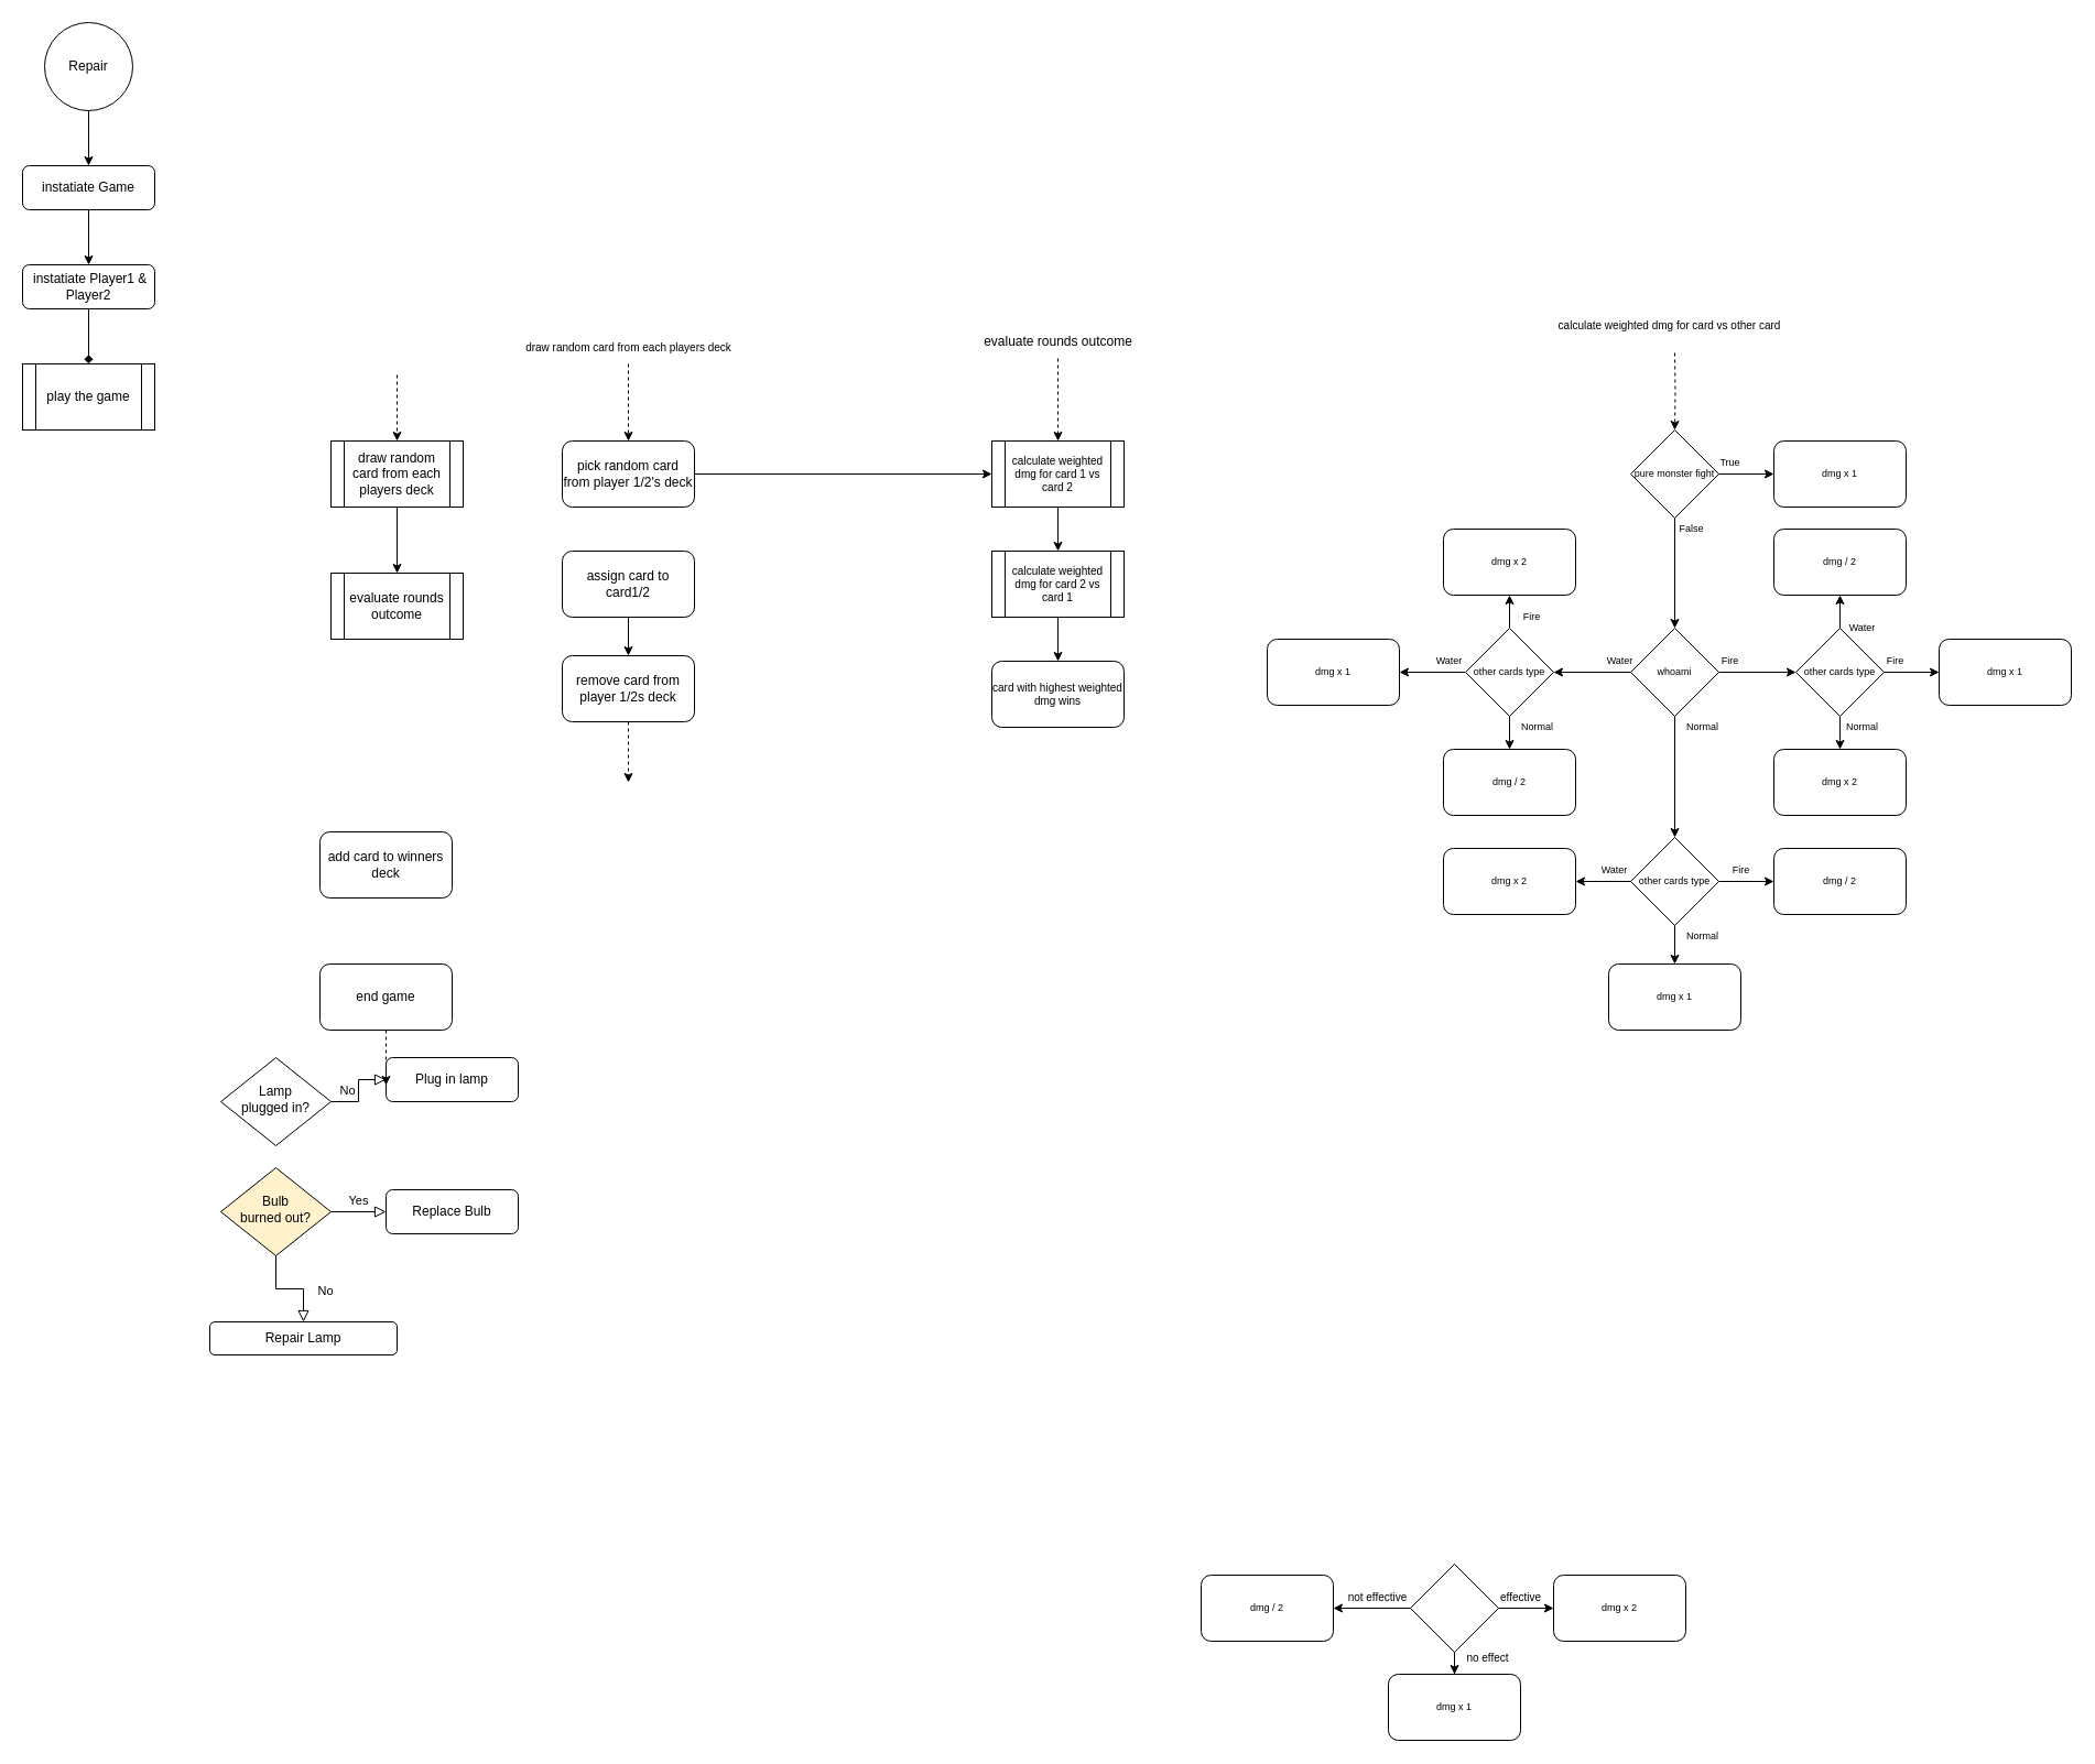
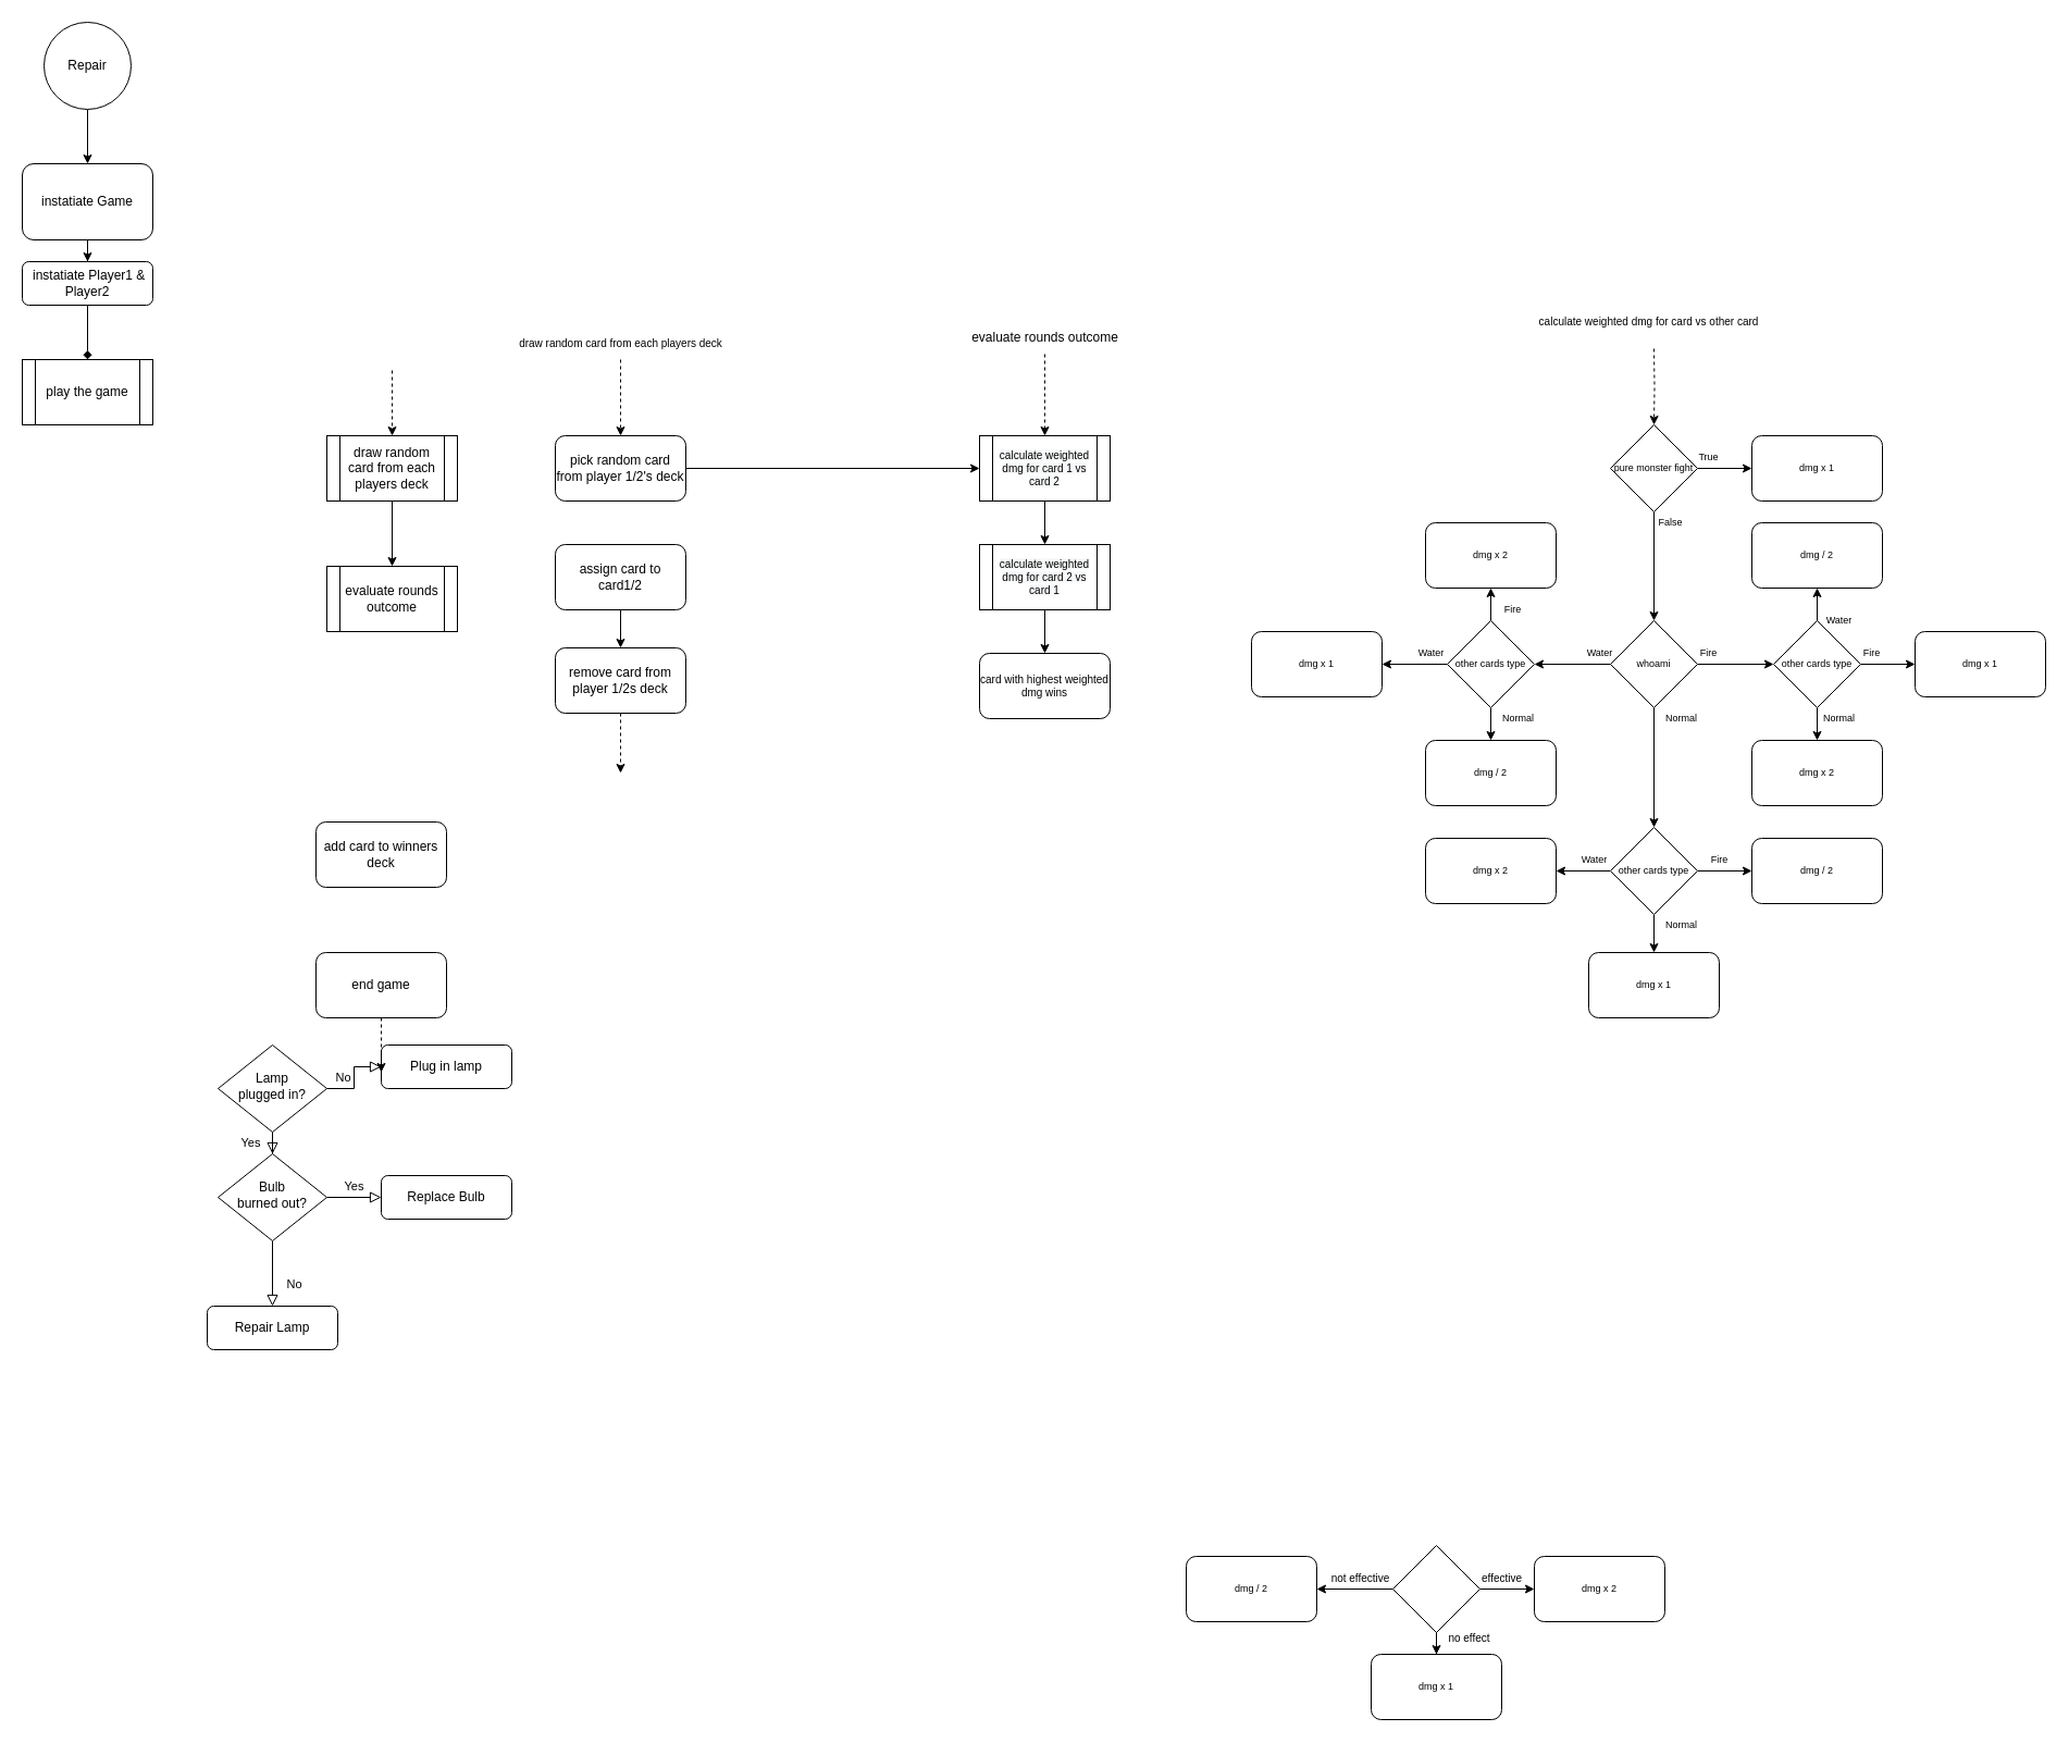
- <mxCell id="3" value="&amp;nbsp;instatiate Game&amp;nbsp;" style="rounded=1;whiteSpace=wrap;html=1;fontSize=12;glass=0;strokeWidth=1;shadow=0;" parent="1" vertex="1"><mxGeometry x="20" y="150" width="120" height="40" as="geometry" /></mxCell>
+ <mxCell id="3" value="&amp;nbsp;instatiate Game&amp;nbsp;" style="rounded=1;whiteSpace=wrap;html=1;fontSize=12;glass=0;strokeWidth=1;shadow=0;" parent="1" vertex="1"><mxGeometry x="20" y="150" width="120" height="70" as="geometry" /></mxCell>
+ <mxCell id="4" value="Yes" style="rounded=0;html=1;jettySize=auto;orthogonalLoop=1;fontSize=11;endArrow=block;endFill=0;endSize=8;strokeWidth=1;shadow=0;labelBackgroundColor=none;edgeStyle=orthogonalEdgeStyle;" parent="1" source="6" target="10" edge="1"><mxGeometry y="20" relative="1" as="geometry"><mxPoint as="offset" /></mxGeometry></mxCell>
- <mxCell id="10" value="Bulb&lt;br&gt;burned out?" style="rhombus;whiteSpace=wrap;html=1;shadow=0;fontFamily=Helvetica;fontSize=12;align=center;strokeWidth=1;spacing=6;spacingTop=-4;fillColor=#fff2cc;" parent="1" vertex="1"><mxGeometry x="200" y="1060" width="100" height="80" as="geometry" /></mxCell>
+ <mxCell id="10" value="Bulb&lt;br&gt;burned out?" style="rhombus;whiteSpace=wrap;html=1;shadow=0;fontFamily=Helvetica;fontSize=12;align=center;strokeWidth=1;spacing=6;spacingTop=-4;" parent="1" vertex="1"><mxGeometry x="200" y="1060" width="100" height="80" as="geometry" /></mxCell>
- <mxCell id="11" value="Repair Lamp" style="rounded=1;whiteSpace=wrap;html=1;fontSize=12;glass=0;strokeWidth=1;shadow=0;" parent="1" vertex="1"><mxGeometry x="190" y="1200" width="170" height="30" as="geometry" /></mxCell>
+ <mxCell id="11" value="Repair Lamp" style="rounded=1;whiteSpace=wrap;html=1;fontSize=12;glass=0;strokeWidth=1;shadow=0;" parent="1" vertex="1"><mxGeometry x="190" y="1200" width="120" height="40" as="geometry" /></mxCell>
